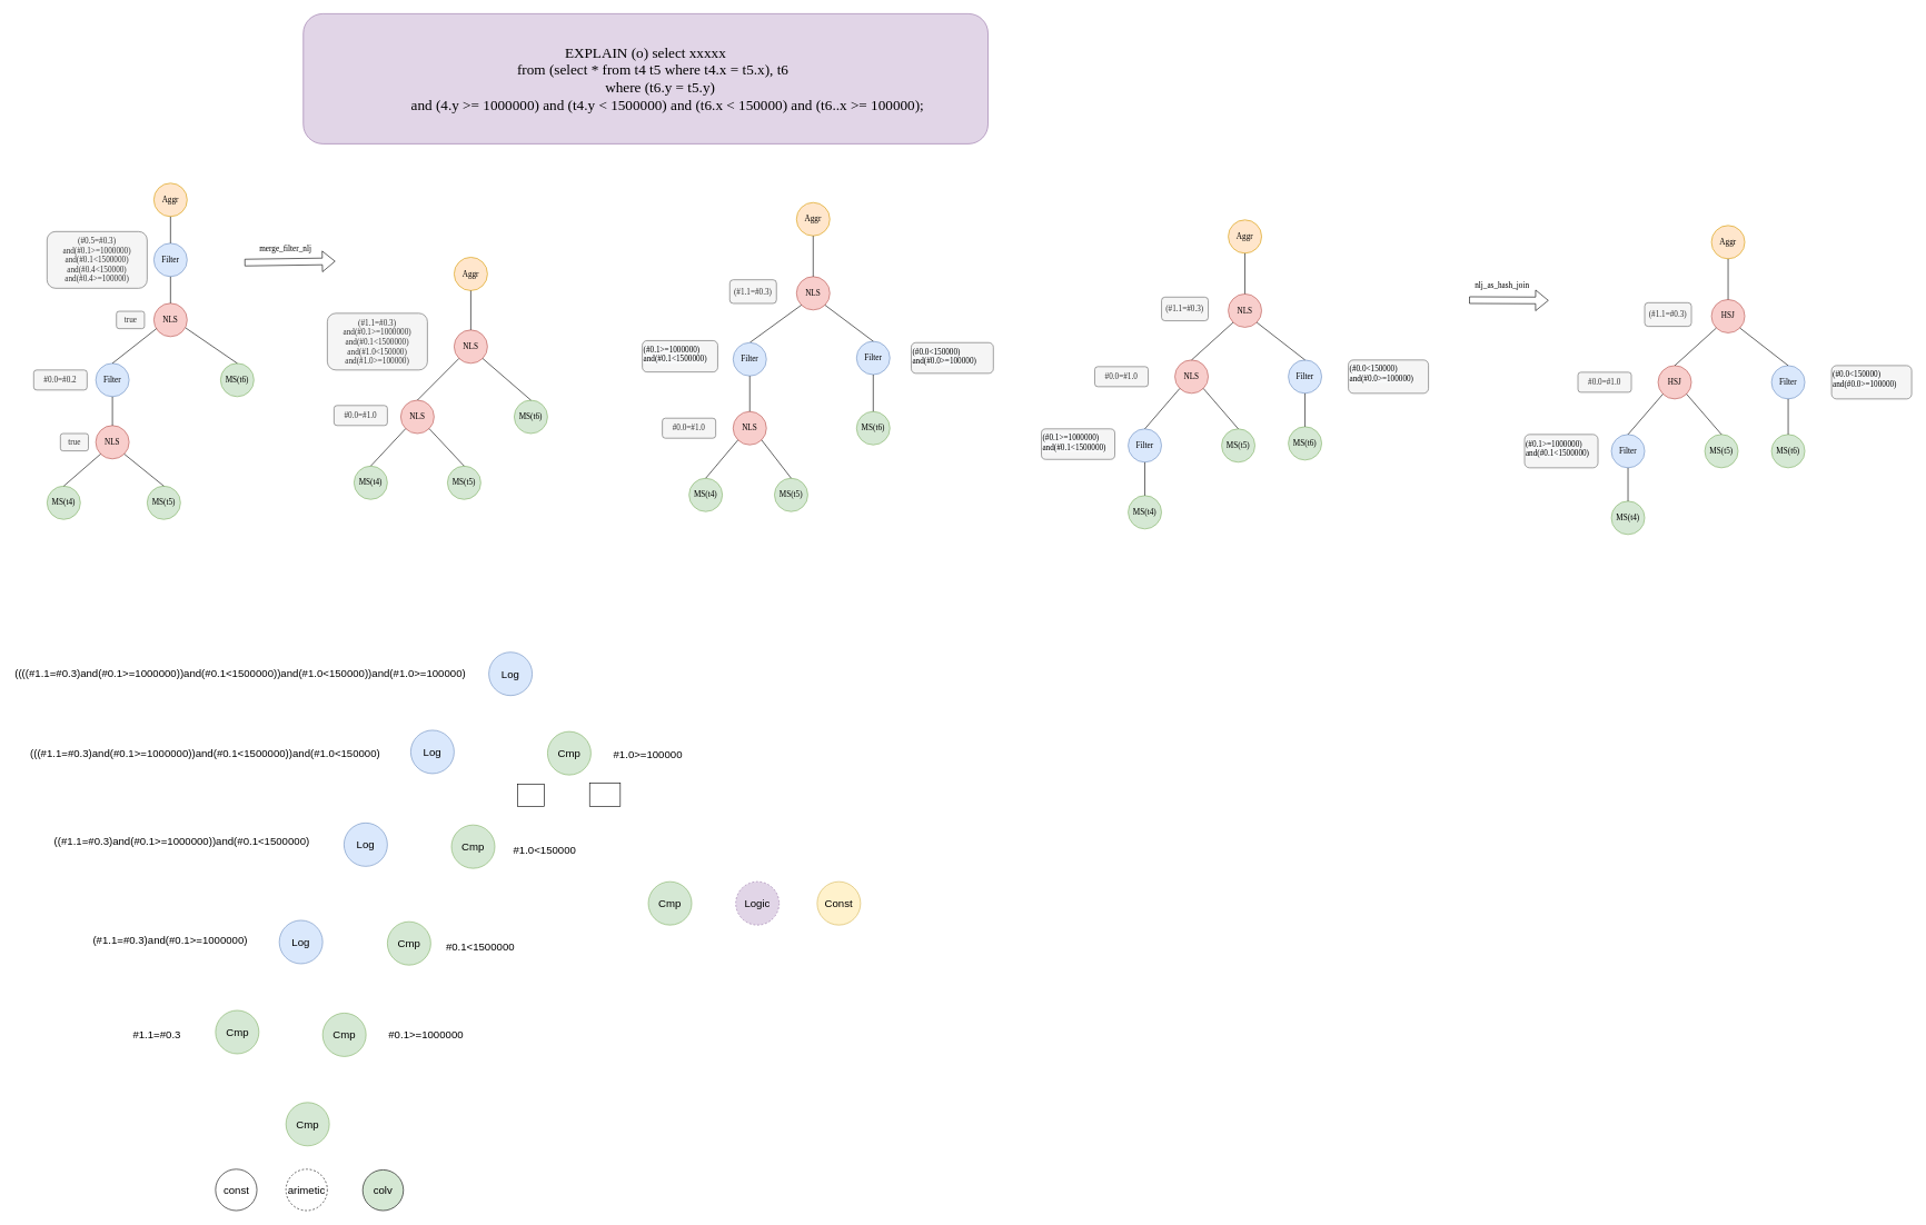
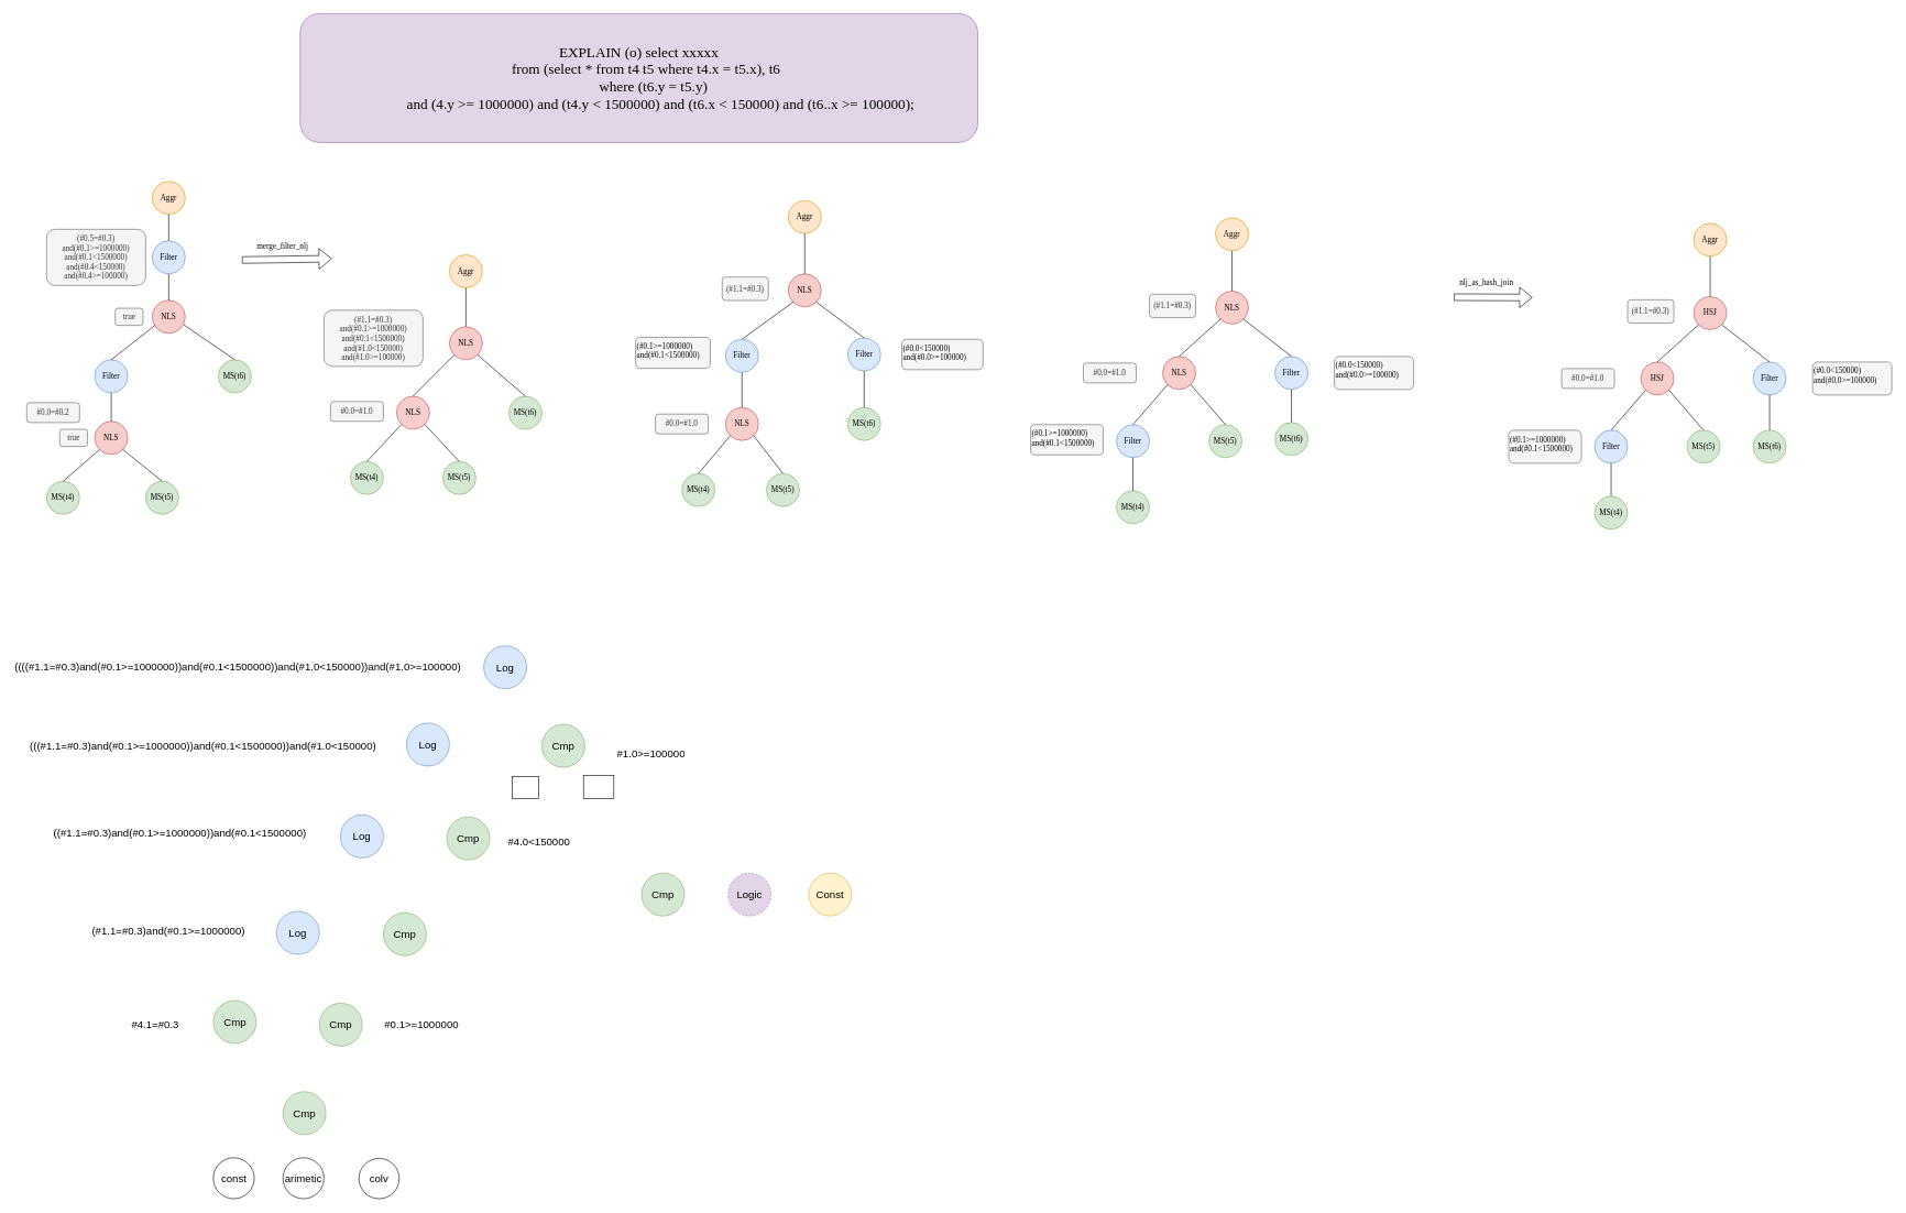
- <mxCell id="16" value="#0.0=#0.2" style="text;html=1;strokeColor=#666666;fillColor=#f5f5f5;align=center;verticalAlign=middle;whiteSpace=wrap;rounded=1;fontFamily=Comic Sans MS;fontColor=#333333;" vertex="1" parent="1"><mxGeometry x="50" y="554" width="80" height="30" as="geometry" /></mxCell>
+ <mxCell id="16" value="#0.0=#0.2" style="text;html=1;strokeColor=#666666;fillColor=#f5f5f5;align=center;verticalAlign=middle;whiteSpace=wrap;rounded=1;fontFamily=Comic Sans MS;fontColor=#333333;" vertex="1" parent="1"><mxGeometry x="40" y="609" width="80" height="30" as="geometry" /></mxCell>
- <mxCell id="99" value="&lt;span style=&quot;color: rgb(0, 0, 0); font-family: Helvetica; font-size: 16px; font-style: normal; font-variant-ligatures: normal; font-variant-caps: normal; font-weight: 400; letter-spacing: normal; orphans: 2; text-align: left; text-indent: 0px; text-transform: none; widows: 2; word-spacing: 0px; -webkit-text-stroke-width: 0px; background-color: rgb(255, 255, 255); text-decoration-thickness: initial; text-decoration-style: initial; text-decoration-color: initial; float: none; display: inline !important;&quot;&gt;#1.0&amp;gt;=100000&lt;/span&gt;" style="text;whiteSpace=wrap;html=1;fontSize=16;" vertex="1" parent="1"><mxGeometry x="917.004" y="1113.998" width="131" height="41" as="geometry" /></mxCell>
+ <mxCell id="99" value="&lt;span style=&quot;color: rgb(0, 0, 0); font-family: Helvetica; font-size: 16px; font-style: normal; font-variant-ligatures: normal; font-variant-caps: normal; font-weight: 400; letter-spacing: normal; orphans: 2; text-align: left; text-indent: 0px; text-transform: none; widows: 2; word-spacing: 0px; -webkit-text-stroke-width: 0px; background-color: rgb(255, 255, 255); text-decoration-thickness: initial; text-decoration-style: initial; text-decoration-color: initial; float: none; display: inline !important;&quot;&gt;#1.0&amp;gt;=100000&lt;/span&gt;" style="text;whiteSpace=wrap;html=1;fontSize=16;" vertex="1" parent="1"><mxGeometry x="932.004" y="1123.998" width="131" height="41" as="geometry" /></mxCell>
- <mxCell id="103" value="&lt;span style=&quot;color: rgb(0, 0, 0); font-family: Helvetica; font-size: 16px; font-style: normal; font-variant-ligatures: normal; font-variant-caps: normal; font-weight: 400; letter-spacing: normal; orphans: 2; text-align: left; text-indent: 0px; text-transform: none; widows: 2; word-spacing: 0px; -webkit-text-stroke-width: 0px; background-color: rgb(255, 255, 255); text-decoration-thickness: initial; text-decoration-style: initial; text-decoration-color: initial; float: none; display: inline !important;&quot;&gt;#1.0&amp;lt;150000&lt;/span&gt;" style="text;whiteSpace=wrap;html=1;fontSize=16;" vertex="1" parent="1"><mxGeometry x="767.003" y="1257.004" width="122" height="41" as="geometry" /></mxCell>
+ <mxCell id="103" value="&lt;span style=&quot;color: rgb(0, 0, 0); font-family: Helvetica; font-size: 16px; font-style: normal; font-variant-ligatures: normal; font-variant-caps: normal; font-weight: 400; letter-spacing: normal; orphans: 2; text-align: left; text-indent: 0px; text-transform: none; widows: 2; word-spacing: 0px; -webkit-text-stroke-width: 0px; background-color: rgb(255, 255, 255); text-decoration-thickness: initial; text-decoration-style: initial; text-decoration-color: initial; float: none; display: inline !important;&quot;&gt;#4.0&amp;lt;150000&lt;/span&gt;" style="text;whiteSpace=wrap;html=1;fontSize=16;" vertex="1" parent="1"><mxGeometry x="767.003" y="1257.004" width="122" height="41" as="geometry" /></mxCell>
- <mxCell id="107" value="&lt;span style=&quot;color: rgb(0, 0, 0); font-family: Helvetica; font-size: 16px; font-style: normal; font-variant-ligatures: normal; font-variant-caps: normal; font-weight: 400; letter-spacing: normal; orphans: 2; text-align: left; text-indent: 0px; text-transform: none; widows: 2; word-spacing: 0px; -webkit-text-stroke-width: 0px; background-color: rgb(255, 255, 255); text-decoration-thickness: initial; text-decoration-style: initial; text-decoration-color: initial; float: none; display: inline !important;&quot;&gt;#0.1&amp;lt;1500000&lt;/span&gt;" style="text;whiteSpace=wrap;html=1;fontSize=16;" vertex="1" parent="1"><mxGeometry x="666.004" y="1403.002" width="131" height="41" as="geometry" /></mxCell>
- <mxCell id="113" value="&lt;span style=&quot;color: rgb(0, 0, 0); font-family: Helvetica; font-size: 16px; font-style: normal; font-variant-ligatures: normal; font-variant-caps: normal; font-weight: 400; letter-spacing: normal; orphans: 2; text-align: left; text-indent: 0px; text-transform: none; widows: 2; word-spacing: 0px; -webkit-text-stroke-width: 0px; background-color: rgb(255, 255, 255); text-decoration-thickness: initial; text-decoration-style: initial; text-decoration-color: initial; float: none; display: inline !important;&quot;&gt;#1.1=#0.3&lt;/span&gt;" style="text;whiteSpace=wrap;html=1;fontSize=16;" vertex="1" parent="1"><mxGeometry x="197.001" y="1535.004" width="100" height="41" as="geometry" /></mxCell>
+ <mxCell id="113" value="&lt;span style=&quot;color: rgb(0, 0, 0); font-family: Helvetica; font-size: 16px; font-style: normal; font-variant-ligatures: normal; font-variant-caps: normal; font-weight: 400; letter-spacing: normal; orphans: 2; text-align: left; text-indent: 0px; text-transform: none; widows: 2; word-spacing: 0px; -webkit-text-stroke-width: 0px; background-color: rgb(255, 255, 255); text-decoration-thickness: initial; text-decoration-style: initial; text-decoration-color: initial; float: none; display: inline !important;&quot;&gt;#4.1=#0.3&lt;/span&gt;" style="text;whiteSpace=wrap;html=1;fontSize=16;" vertex="1" parent="1"><mxGeometry x="197.001" y="1535.004" width="100" height="41" as="geometry" /></mxCell>
- <mxCell id="118" value="arimetic" style="ellipse;whiteSpace=wrap;html=1;aspect=fixed;fontSize=16;dashed=1;" vertex="1" parent="1"><mxGeometry x="428" y="1752" width="62" height="62" as="geometry" /></mxCell>
+ <mxCell id="118" value="arimetic" style="ellipse;whiteSpace=wrap;html=1;aspect=fixed;fontSize=16;" vertex="1" parent="1"><mxGeometry x="428" y="1752" width="62" height="62" as="geometry" /></mxCell>
- <mxCell id="119" value="colv" style="ellipse;whiteSpace=wrap;html=1;aspect=fixed;fontSize=16;fillColor=#d5e8d4;" vertex="1" parent="1"><mxGeometry x="543" y="1753" width="61" height="61" as="geometry" /></mxCell>
+ <mxCell id="119" value="colv" style="ellipse;whiteSpace=wrap;html=1;aspect=fixed;fontSize=16;" vertex="1" parent="1"><mxGeometry x="543" y="1753" width="61" height="61" as="geometry" /></mxCell>
